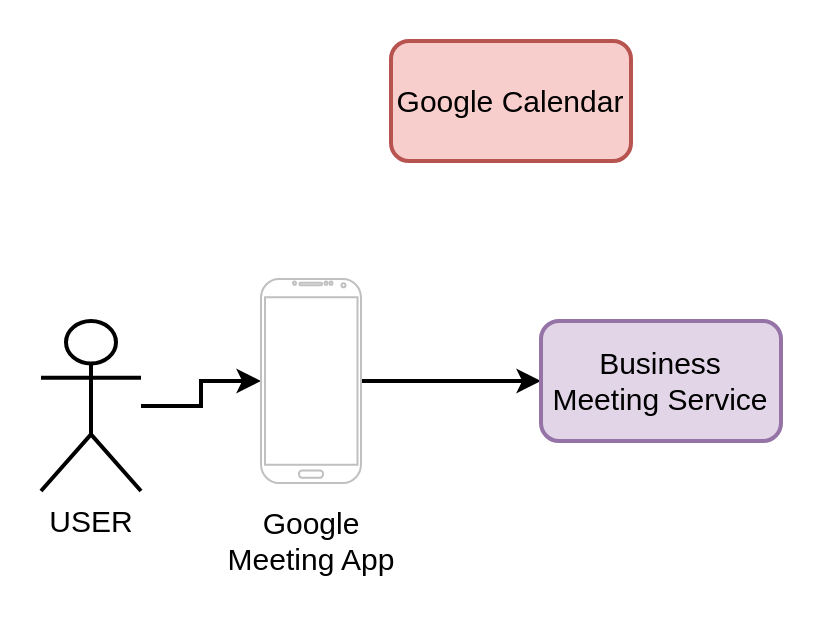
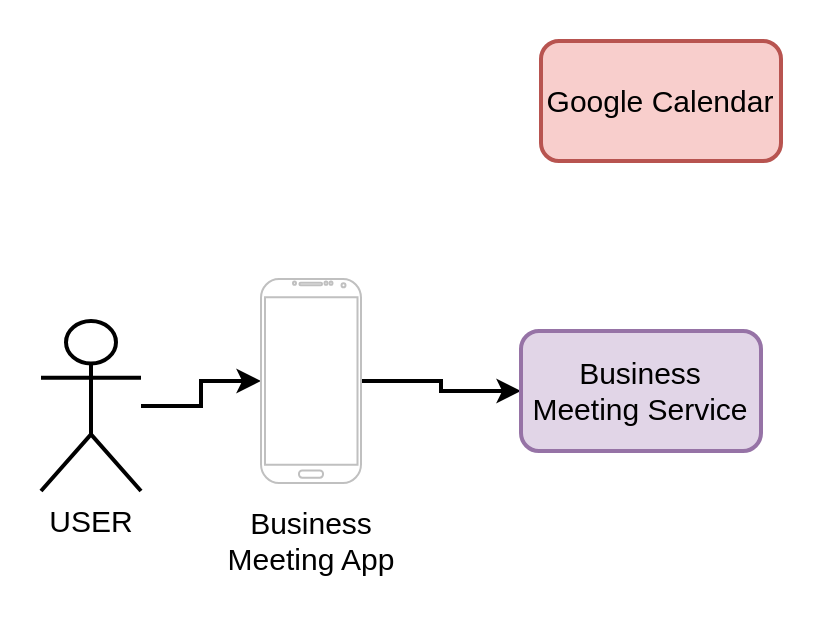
- <mxCell id="8" value="Google Calendar" style="rounded=1;whiteSpace=wrap;html=1;fontSize=15;strokeWidth=2;fillColor=#f8cecc;strokeColor=#b85450;" vertex="1" parent="1"><mxGeometry x="195" y="20" width="120" height="60" as="geometry" /></mxCell>
+ <mxCell id="8" value="Google Calendar" style="rounded=1;whiteSpace=wrap;html=1;fontSize=15;strokeWidth=2;fillColor=#f8cecc;strokeColor=#b85450;" vertex="1" parent="1"><mxGeometry x="270" y="20" width="120" height="60" as="geometry" /></mxCell>
- <mxCell id="6" value="Business Meeting Service" style="rounded=1;whiteSpace=wrap;html=1;fontSize=15;strokeWidth=2;fillColor=#e1d5e7;strokeColor=#9673a6;" vertex="1" parent="1"><mxGeometry x="270" y="160" width="120" height="60" as="geometry" /></mxCell>
+ <mxCell id="6" value="Business Meeting Service" style="rounded=1;whiteSpace=wrap;html=1;fontSize=15;strokeWidth=2;fillColor=#e1d5e7;strokeColor=#9673a6;" vertex="1" parent="1"><mxGeometry x="260" y="165" width="120" height="60" as="geometry" /></mxCell>
- <mxCell id="7" value="Google&lt;br&gt;Meeting App" style="text;html=1;align=center;verticalAlign=middle;resizable=0;points=[];autosize=1;strokeColor=none;fillColor=none;fontSize=15;" vertex="1" parent="1"><mxGeometry x="105" y="250" width="100" height="40" as="geometry" /></mxCell>
+ <mxCell id="7" value="Business&lt;br&gt;Meeting App" style="text;html=1;align=center;verticalAlign=middle;resizable=0;points=[];autosize=1;strokeColor=none;fillColor=none;fontSize=15;" vertex="1" parent="1"><mxGeometry x="105" y="250" width="100" height="40" as="geometry" /></mxCell>
